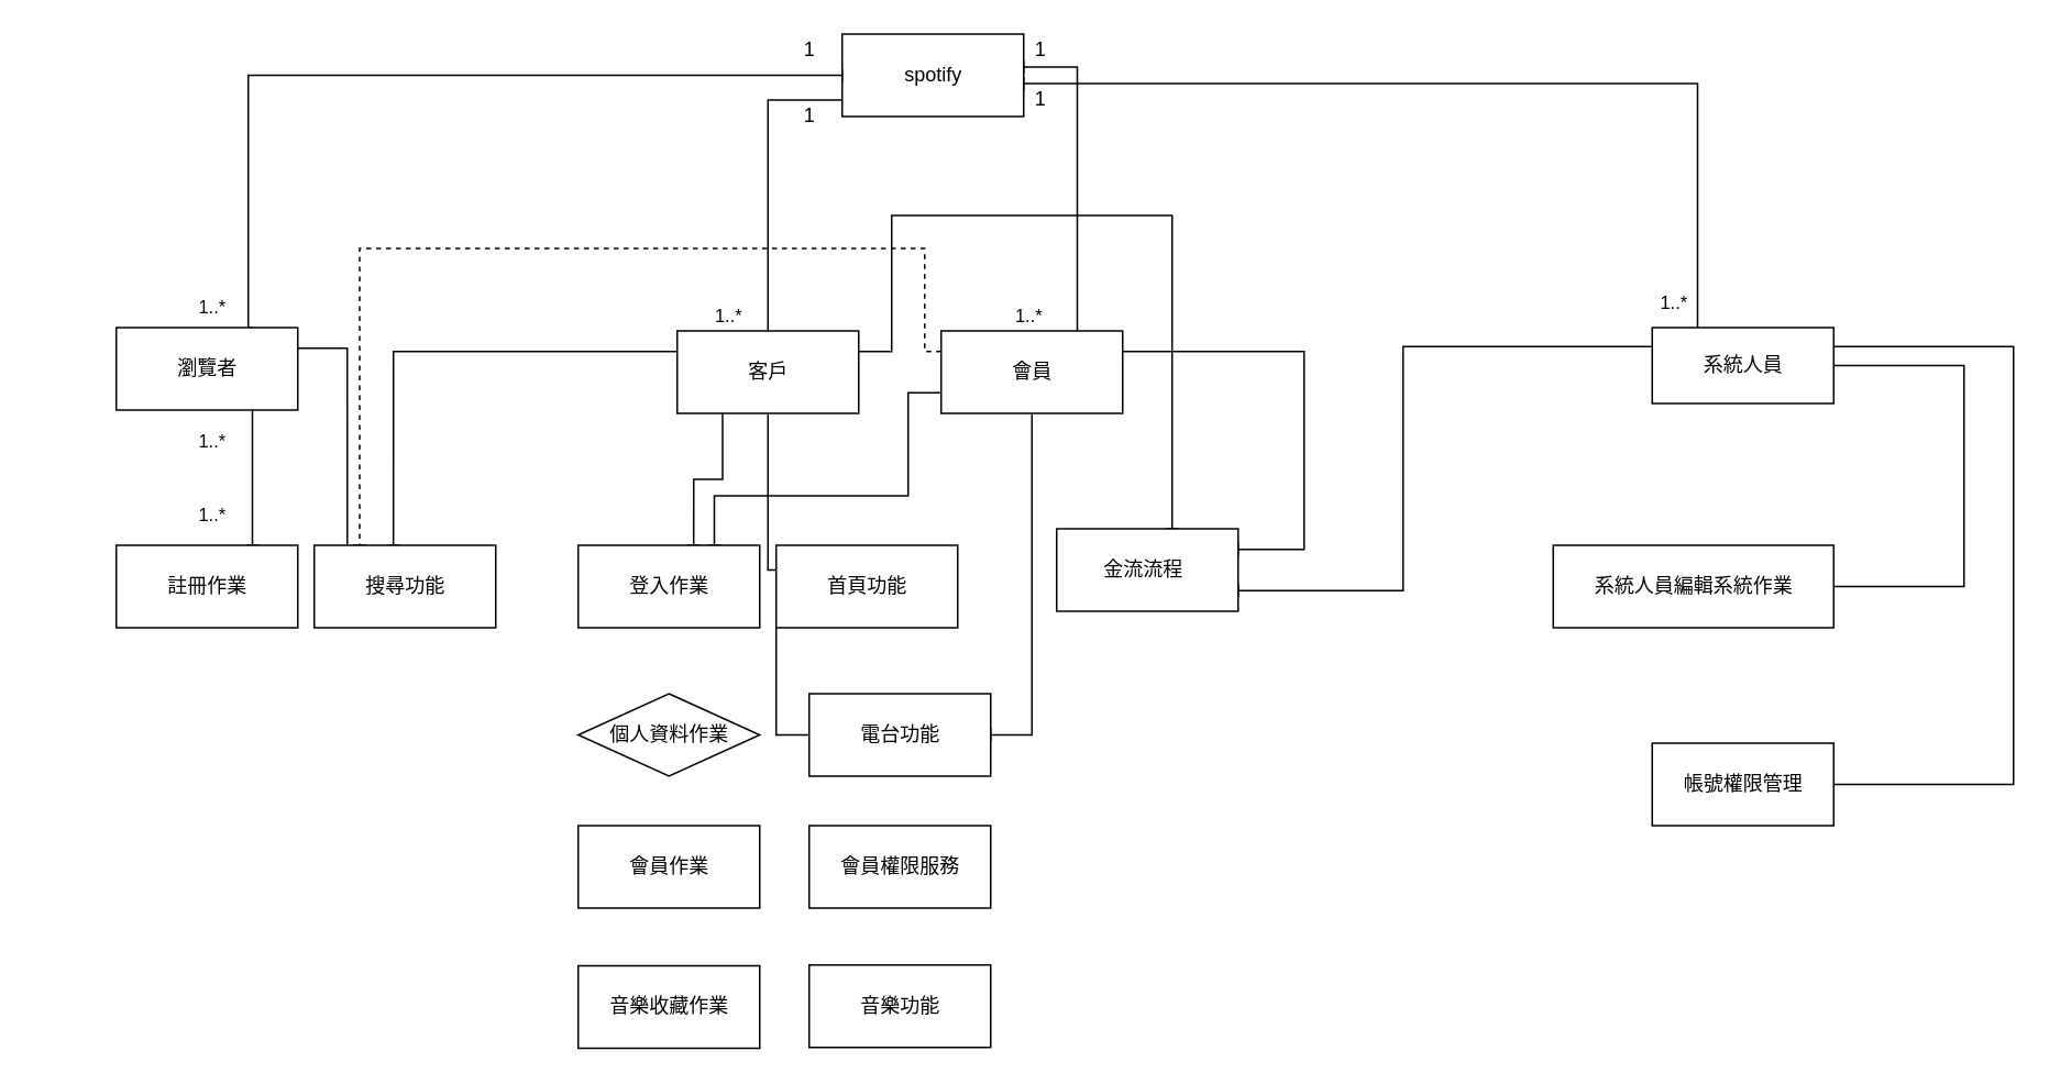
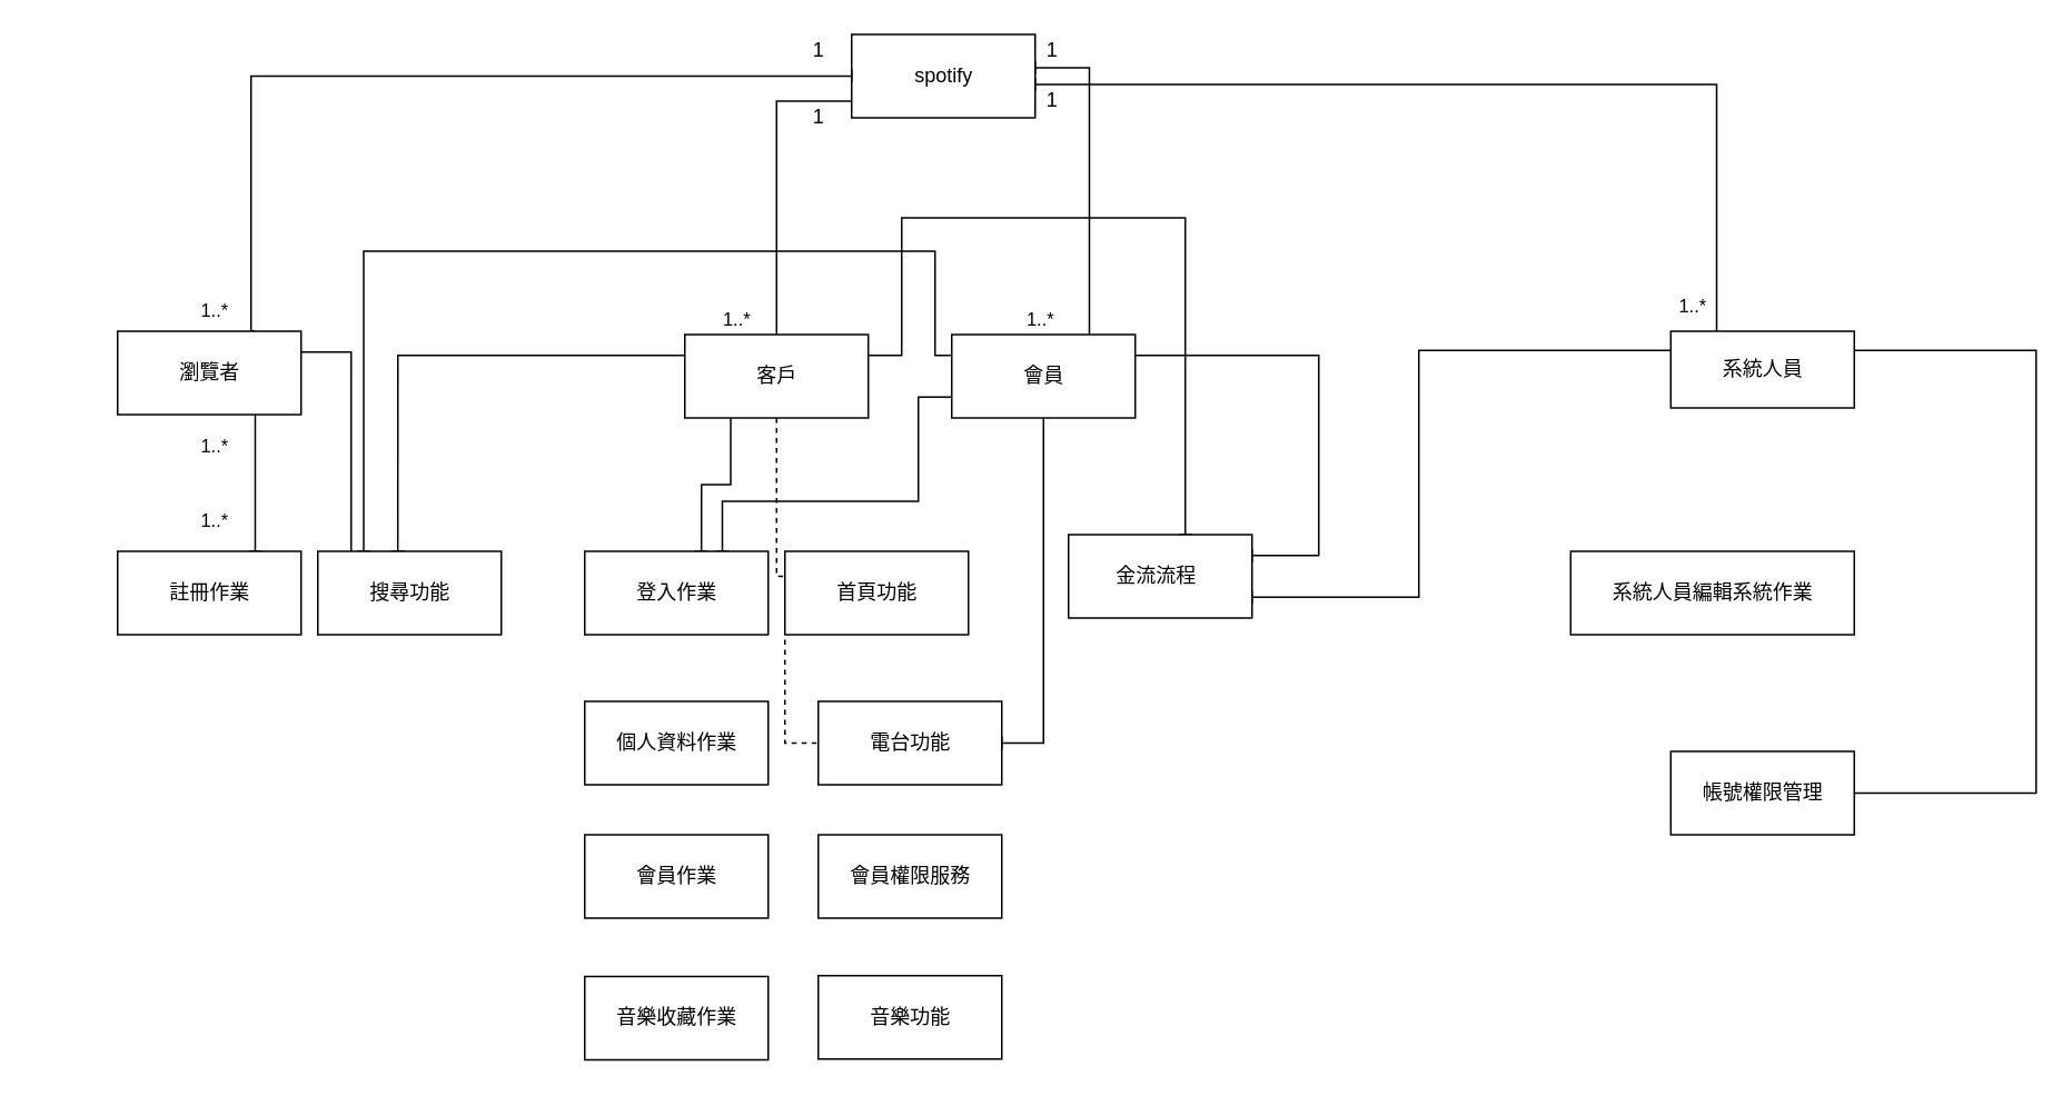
- <mxCell id="21" style="edgeStyle=orthogonalEdgeStyle;rounded=0;orthogonalLoop=1;jettySize=auto;html=1;exitX=0;exitY=0.25;exitDx=0;exitDy=0;endArrow=baseDash;endFill=0;entryX=0.25;entryY=0;entryDx=0;entryDy=0;dashed=1;" parent="1" source="22" target="38" edge="1"><mxGeometry relative="1" as="geometry"><mxPoint x="230" y="150" as="targetPoint" /><Array as="points"><mxPoint x="560" y="213" /><mxPoint x="560" y="150" /><mxPoint x="218" y="150" /></Array></mxGeometry></mxCell>
+ <mxCell id="21" style="edgeStyle=orthogonalEdgeStyle;rounded=0;orthogonalLoop=1;jettySize=auto;html=1;exitX=0;exitY=0.25;exitDx=0;exitDy=0;endArrow=baseDash;endFill=0;entryX=0.25;entryY=0;entryDx=0;entryDy=0;" parent="1" source="22" target="38" edge="1"><mxGeometry relative="1" as="geometry"><mxPoint x="230" y="150" as="targetPoint" /><Array as="points"><mxPoint x="560" y="213" /><mxPoint x="560" y="150" /><mxPoint x="218" y="150" /></Array></mxGeometry></mxCell>
- <mxCell id="9" style="edgeStyle=orthogonalEdgeStyle;rounded=0;orthogonalLoop=1;jettySize=auto;html=1;exitX=1;exitY=0.5;exitDx=0;exitDy=0;endArrow=baseDash;endFill=0;entryX=1;entryY=0.5;entryDx=0;entryDy=0;" parent="1" source="11" target="30" edge="1"><mxGeometry relative="1" as="geometry"><mxPoint x="1160" y="350" as="targetPoint" /><Array as="points"><mxPoint x="1190" y="221" /><mxPoint x="1190" y="355" /></Array></mxGeometry></mxCell>
- <mxCell id="15" style="edgeStyle=orthogonalEdgeStyle;rounded=0;orthogonalLoop=1;jettySize=auto;html=1;exitX=0.5;exitY=1;exitDx=0;exitDy=0;endArrow=baseDash;endFill=0;entryX=0;entryY=0.5;entryDx=0;entryDy=0;" parent="1" source="16" target="35" edge="1"><mxGeometry relative="1" as="geometry"><mxPoint x="480" y="440" as="targetPoint" /><Array as="points"><mxPoint x="465" y="345" /><mxPoint x="470" y="345" /><mxPoint x="470" y="445" /></Array></mxGeometry></mxCell>
+ <mxCell id="15" style="edgeStyle=orthogonalEdgeStyle;rounded=0;orthogonalLoop=1;jettySize=auto;html=1;exitX=0.5;exitY=1;exitDx=0;exitDy=0;endArrow=baseDash;endFill=0;entryX=0;entryY=0.5;entryDx=0;entryDy=0;dashed=1;" parent="1" source="16" target="35" edge="1"><mxGeometry relative="1" as="geometry"><mxPoint x="480" y="440" as="targetPoint" /><Array as="points"><mxPoint x="465" y="345" /><mxPoint x="470" y="345" /><mxPoint x="470" y="445" /></Array></mxGeometry></mxCell>
- <mxCell id="29" value="個人資料作業" style="rhombus;html=1;" parent="1" vertex="1"><mxGeometry x="350" y="420" width="110" height="50" as="geometry" /></mxCell>
+ <mxCell id="29" value="個人資料作業" style="html=1;" parent="1" vertex="1"><mxGeometry x="350" y="420" width="110" height="50" as="geometry" /></mxCell>
